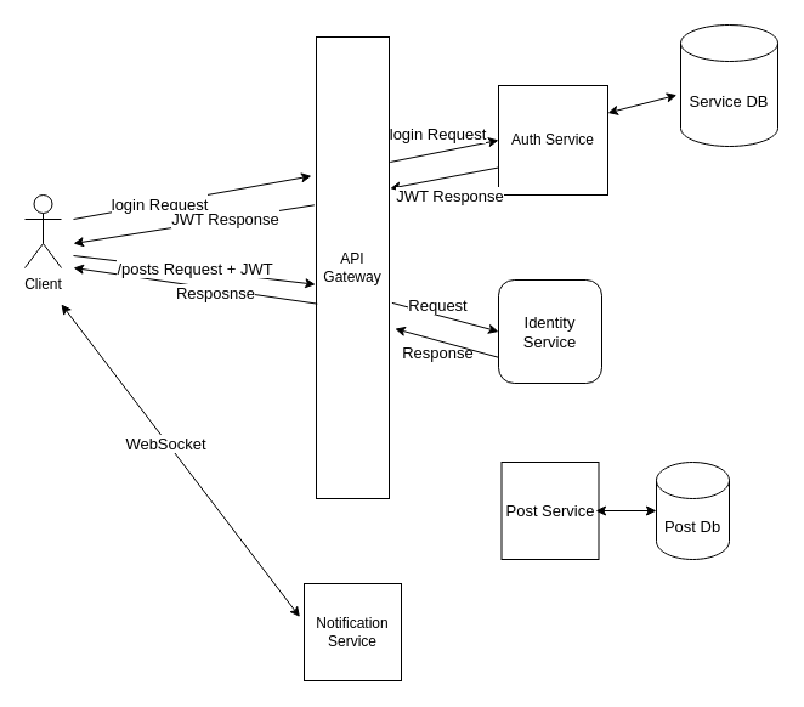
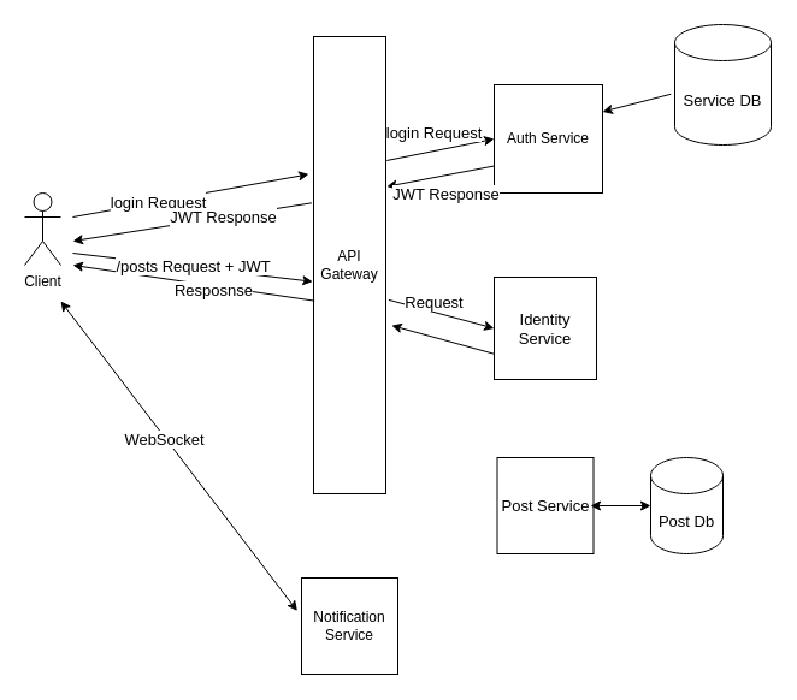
- <mxCell id="17" value="" style="endArrow=classic;startArrow=classic;html=1;fontSize=13;entryX=-0.04;entryY=0.578;entryDx=0;entryDy=0;entryPerimeter=0;exitX=1;exitY=0.25;exitDx=0;exitDy=0;" parent="1" source="2" target="16" edge="1"><mxGeometry width="50" height="50" relative="1" as="geometry"><mxPoint x="370" y="440" as="sourcePoint" /><mxPoint x="420" y="390" as="targetPoint" /></mxGeometry></mxCell>
+ <mxCell id="17" value="" style="endArrow=none;startArrow=classic;html=1;fontSize=13;entryX=-0.04;entryY=0.578;entryDx=0;entryDy=0;entryPerimeter=0;exitX=1;exitY=0.25;exitDx=0;exitDy=0;" parent="1" source="2" target="16" edge="1"><mxGeometry width="50" height="50" relative="1" as="geometry"><mxPoint x="370" y="440" as="sourcePoint" /><mxPoint x="420" y="390" as="targetPoint" /></mxGeometry></mxCell>
- <mxCell id="18" value="Identity&lt;br&gt;Service" style="whiteSpace=wrap;html=1;aspect=fixed;fontSize=13;rounded=1;" parent="1" vertex="1"><mxGeometry x="410" y="230" width="85" height="85" as="geometry" /></mxCell>
+ <mxCell id="18" value="Identity&lt;br&gt;Service" style="whiteSpace=wrap;html=1;aspect=fixed;fontSize=13;" parent="1" vertex="1"><mxGeometry x="410" y="230" width="85" height="85" as="geometry" /></mxCell>
- <mxCell id="25" value="Response" style="text;html=1;align=center;verticalAlign=middle;resizable=0;points=[];autosize=1;fontSize=13;" parent="1" vertex="1"><mxGeometry x="325" y="280" width="70" height="20" as="geometry" /></mxCell>
